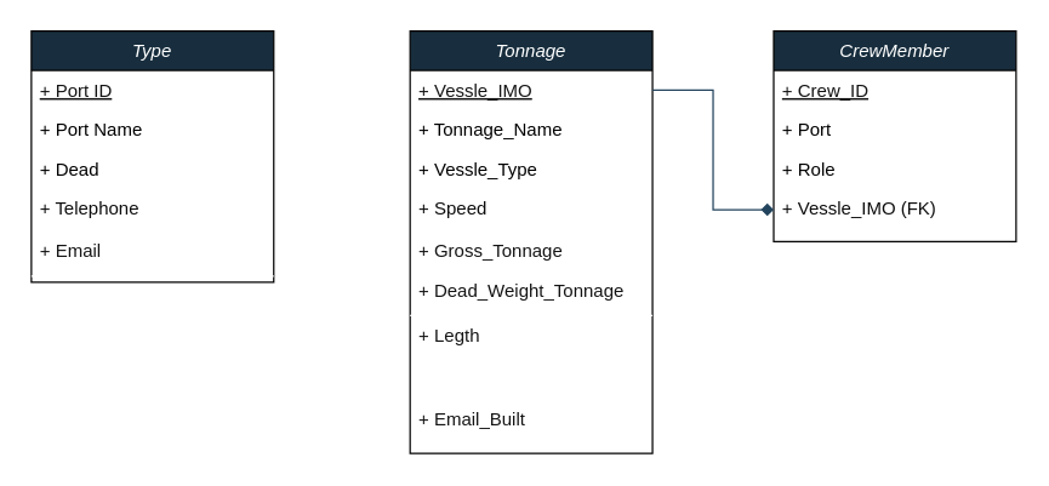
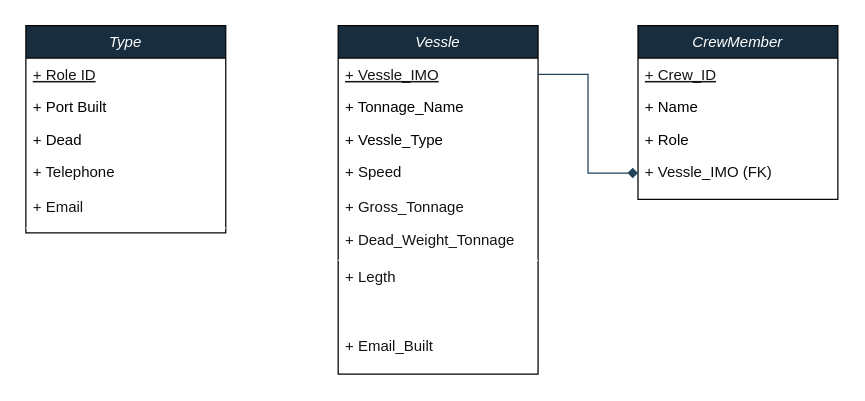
- <mxCell id="9" value="Tonnage" style="swimlane;fontStyle=2;align=center;verticalAlign=top;childLayout=stackLayout;horizontal=1;startSize=26;horizontalStack=0;resizeParent=1;resizeLast=0;collapsible=1;marginBottom=0;rounded=0;shadow=0;strokeWidth=1;labelBackgroundColor=none;fillColor=#182E3E;strokeColor=#030303;fontColor=#FFFFFF;labelBorderColor=none;" vertex="1" parent="8"><mxGeometry width="160" height="279" as="geometry"><mxRectangle x="230" y="140" width="160" height="26" as="alternateBounds" /></mxGeometry></mxCell>
+ <mxCell id="9" value="Vessle" style="swimlane;fontStyle=2;align=center;verticalAlign=top;childLayout=stackLayout;horizontal=1;startSize=26;horizontalStack=0;resizeParent=1;resizeLast=0;collapsible=1;marginBottom=0;rounded=0;shadow=0;strokeWidth=1;labelBackgroundColor=none;fillColor=#182E3E;strokeColor=#030303;fontColor=#FFFFFF;labelBorderColor=none;" vertex="1" parent="8"><mxGeometry width="160" height="279" as="geometry"><mxRectangle x="230" y="140" width="160" height="26" as="alternateBounds" /></mxGeometry></mxCell>
- <mxCell id="20" value="+ Port ID" style="text;align=left;verticalAlign=top;spacingLeft=4;spacingRight=4;overflow=hidden;rotatable=0;points=[[0,0.5],[1,0.5]];portConstraint=eastwest;labelBackgroundColor=none;fontColor=light-dark(#151414, #121212);fontStyle=4" vertex="1" parent="19"><mxGeometry y="26" width="160" height="26" as="geometry" /></mxCell>
+ <mxCell id="20" value="+ Role ID" style="text;align=left;verticalAlign=top;spacingLeft=4;spacingRight=4;overflow=hidden;rotatable=0;points=[[0,0.5],[1,0.5]];portConstraint=eastwest;labelBackgroundColor=none;fontColor=light-dark(#151414, #121212);fontStyle=4" vertex="1" parent="19"><mxGeometry y="26" width="160" height="26" as="geometry" /></mxCell>
- <mxCell id="21" value="+ Port Name" style="text;align=left;verticalAlign=top;spacingLeft=4;spacingRight=4;overflow=hidden;rotatable=0;points=[[0,0.5],[1,0.5]];portConstraint=eastwest;rounded=0;shadow=0;html=0;labelBackgroundColor=none;fontColor=#000000;" vertex="1" parent="19"><mxGeometry y="52" width="160" height="26" as="geometry" /></mxCell>
+ <mxCell id="21" value="+ Port Built" style="text;align=left;verticalAlign=top;spacingLeft=4;spacingRight=4;overflow=hidden;rotatable=0;points=[[0,0.5],[1,0.5]];portConstraint=eastwest;rounded=0;shadow=0;html=0;labelBackgroundColor=none;fontColor=#000000;" vertex="1" parent="19"><mxGeometry y="52" width="160" height="26" as="geometry" /></mxCell>
- <mxCell id="4" value="+ Port" style="text;align=left;verticalAlign=top;spacingLeft=4;spacingRight=4;overflow=hidden;rotatable=0;points=[[0,0.5],[1,0.5]];portConstraint=eastwest;rounded=0;shadow=0;html=0;labelBackgroundColor=none;fontColor=#000000;" parent="2" vertex="1"><mxGeometry y="52" width="160" height="26" as="geometry" /></mxCell>
+ <mxCell id="4" value="+ Name" style="text;align=left;verticalAlign=top;spacingLeft=4;spacingRight=4;overflow=hidden;rotatable=0;points=[[0,0.5],[1,0.5]];portConstraint=eastwest;rounded=0;shadow=0;html=0;labelBackgroundColor=none;fontColor=#000000;" parent="2" vertex="1"><mxGeometry y="52" width="160" height="26" as="geometry" /></mxCell>
